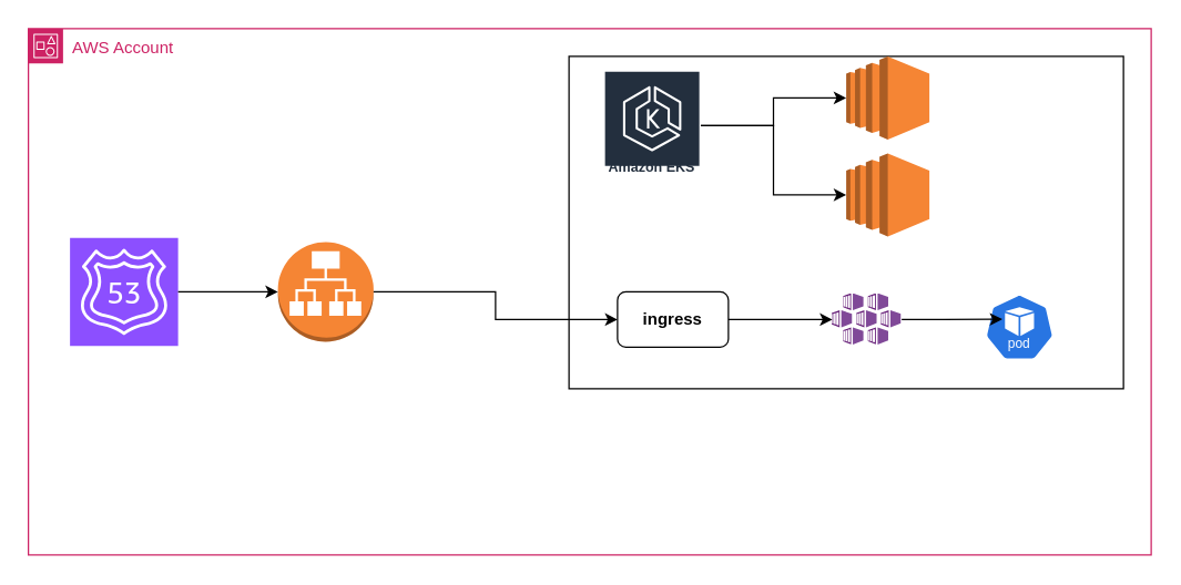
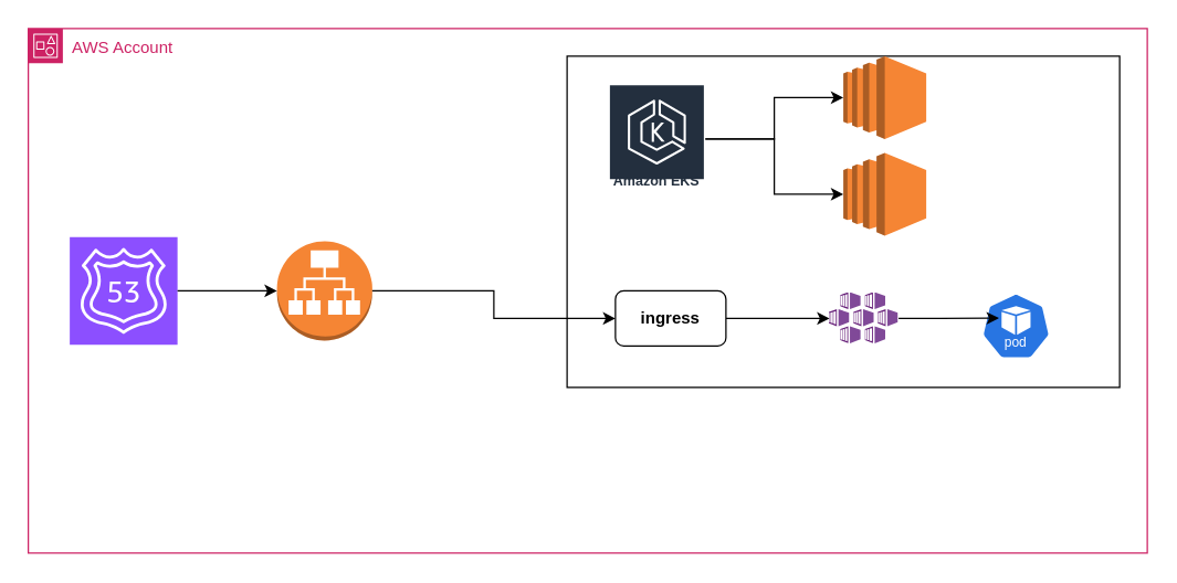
- <mxCell id="8" value="Amazon EKS" style="sketch=0;outlineConnect=0;fontColor=#232F3E;gradientColor=none;strokeColor=#ffffff;fillColor=#232F3E;dashed=0;verticalLabelPosition=middle;verticalAlign=bottom;align=center;html=1;whiteSpace=wrap;fontSize=10;fontStyle=1;spacing=3;shape=mxgraph.aws4.productIcon;prIcon=mxgraph.aws4.eks;" vertex="1" parent="4"><mxGeometry x="25" y="10" width="70" height="80" as="geometry" /></mxCell>
+ <mxCell id="8" value="Amazon EKS" style="sketch=0;outlineConnect=0;fontColor=#232F3E;gradientColor=none;strokeColor=#ffffff;fillColor=#232F3E;dashed=0;verticalLabelPosition=middle;verticalAlign=bottom;align=center;html=1;whiteSpace=wrap;fontSize=10;fontStyle=1;spacing=3;shape=mxgraph.aws4.productIcon;prIcon=mxgraph.aws4.eks;" vertex="1" parent="4"><mxGeometry x="30" y="20" width="70" height="80" as="geometry" /></mxCell>
